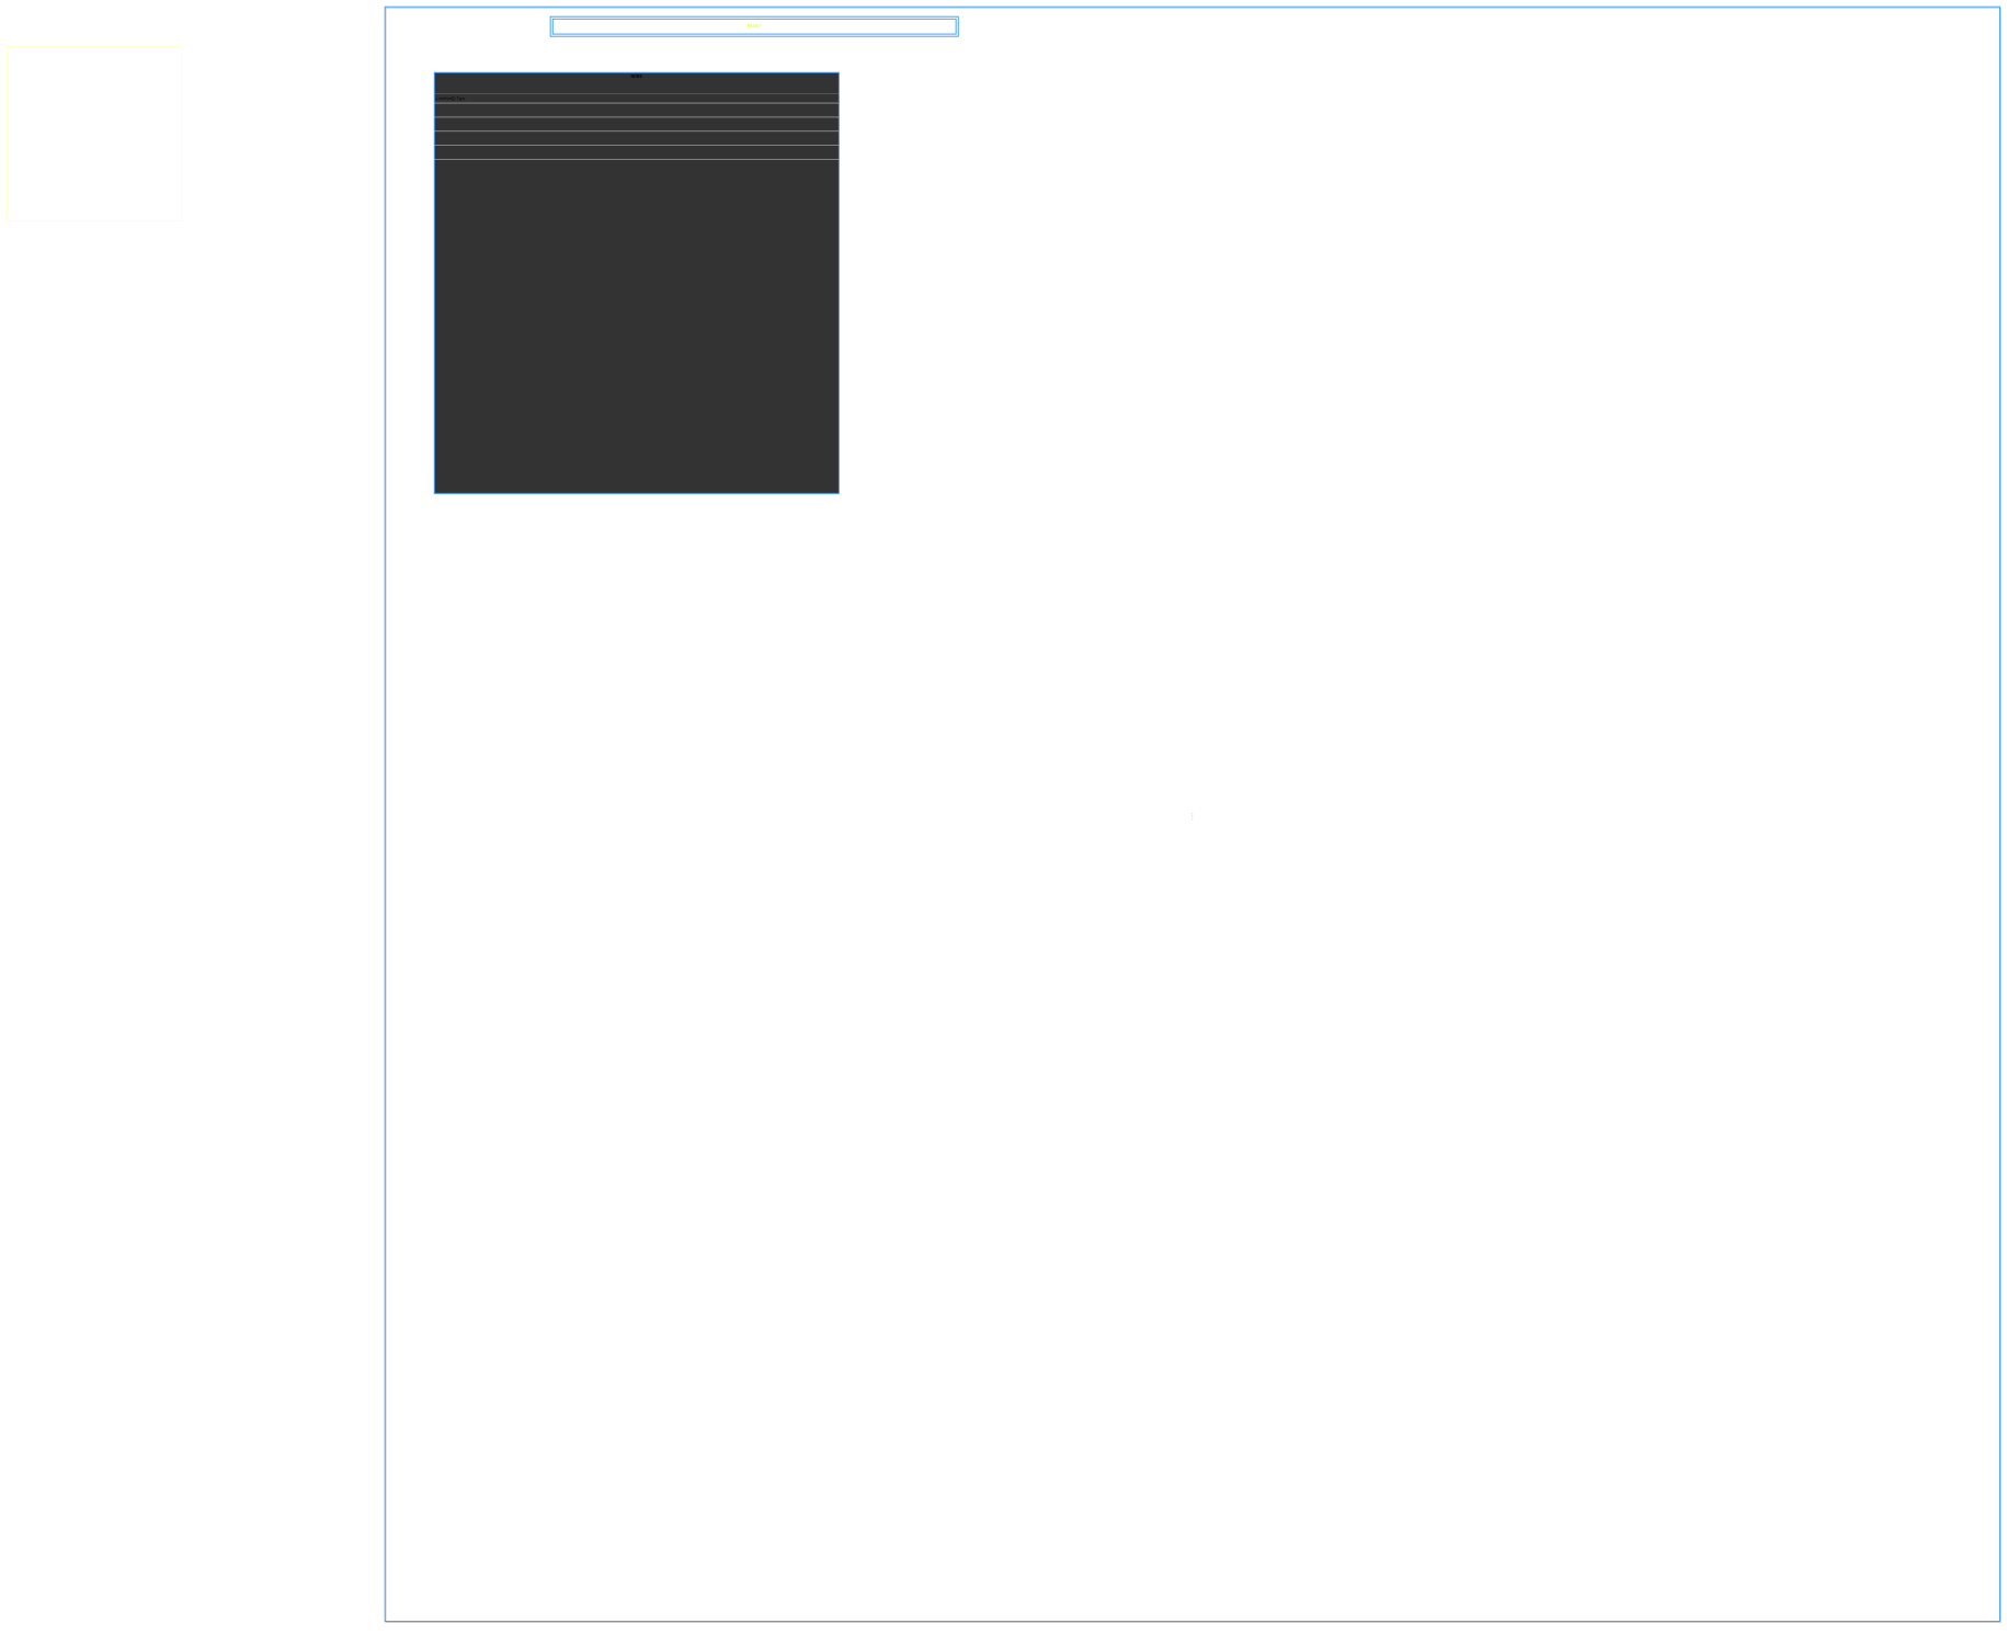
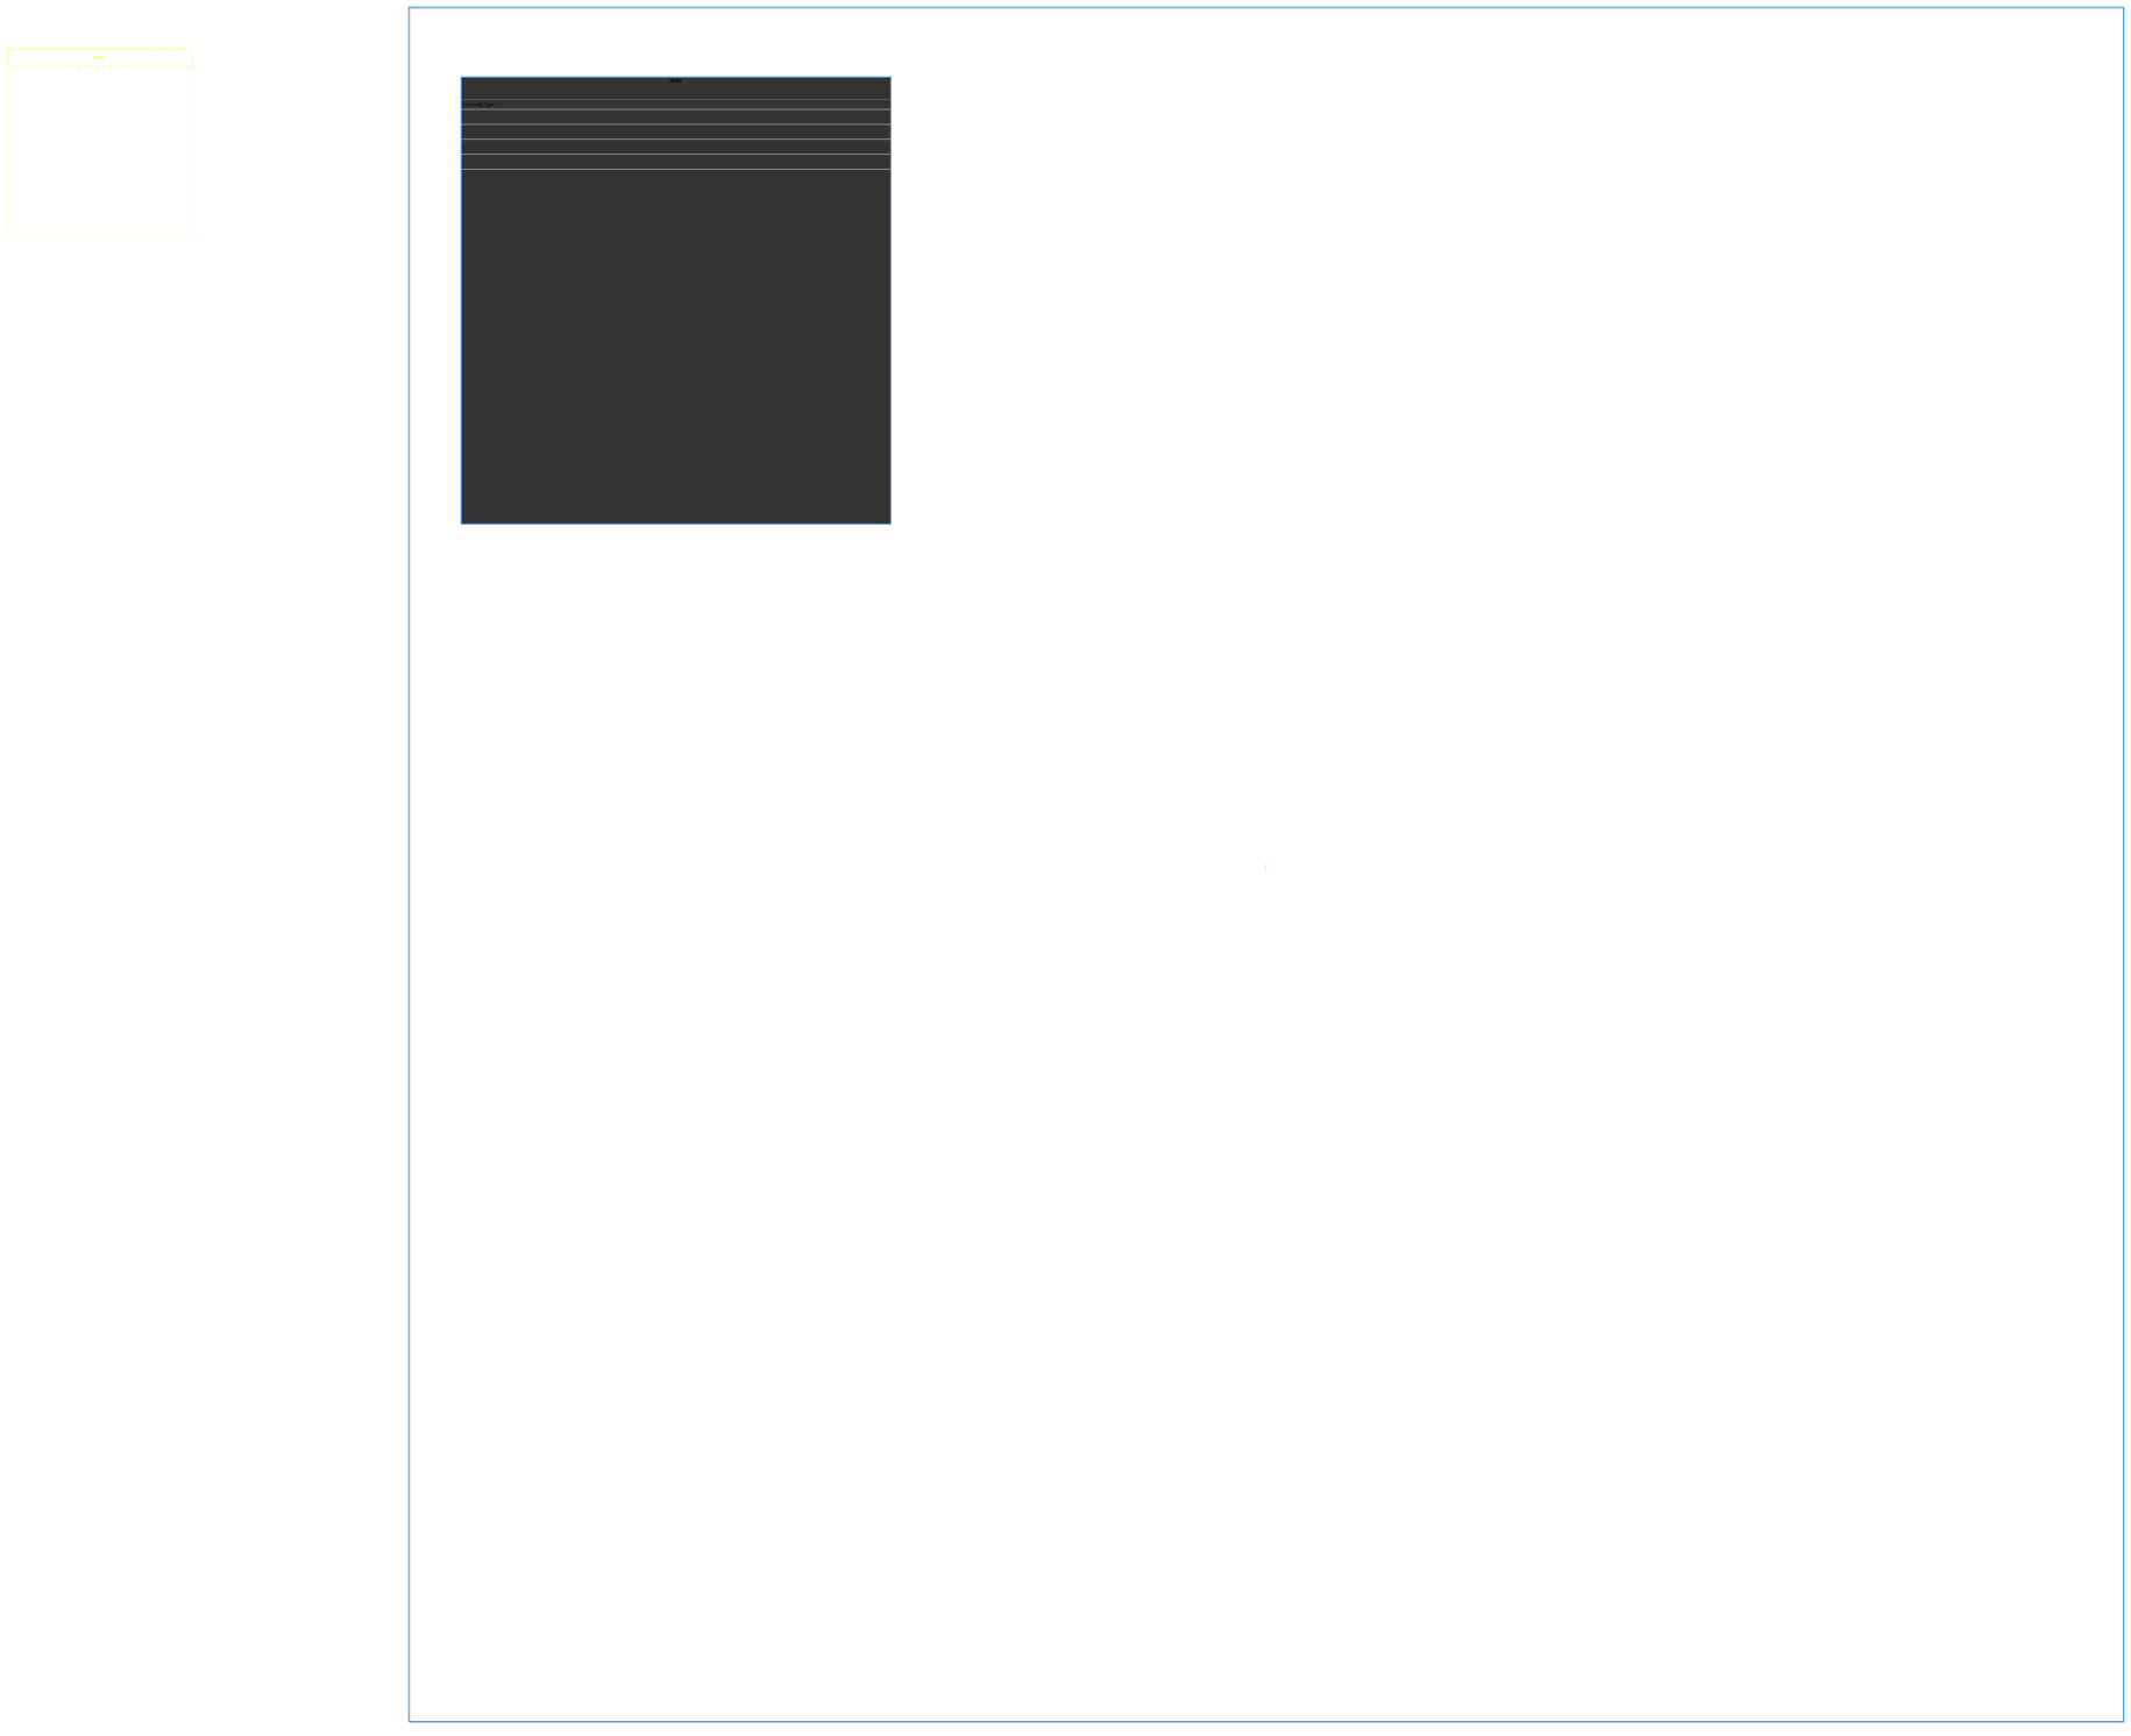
- <mxCell id="13" value="FRONT" style="shape=ext;margin=3;double=1;whiteSpace=wrap;html=1;align=center;rounded=0;shadow=0;glass=0;comic=0;strokeColor=#3399FF;strokeWidth=3;fillColor=none;gradientColor=none;fontColor=#C3FF00;" vertex="1" parent="11"><mxGeometry x="503" y="30" width="1240" height="60" as="geometry" /></mxCell>
+ <mxCell id="5" value="NODE" style="html=1;rounded=0;shadow=0;glass=0;comic=0;strokeColor=#FFFF66;fillColor=none;gradientColor=none;fontColor=#C3FF00;dashed=1;strokeWidth=3;" vertex="1" parent="4"><mxGeometry width="530" height="50" as="geometry" /></mxCell>
